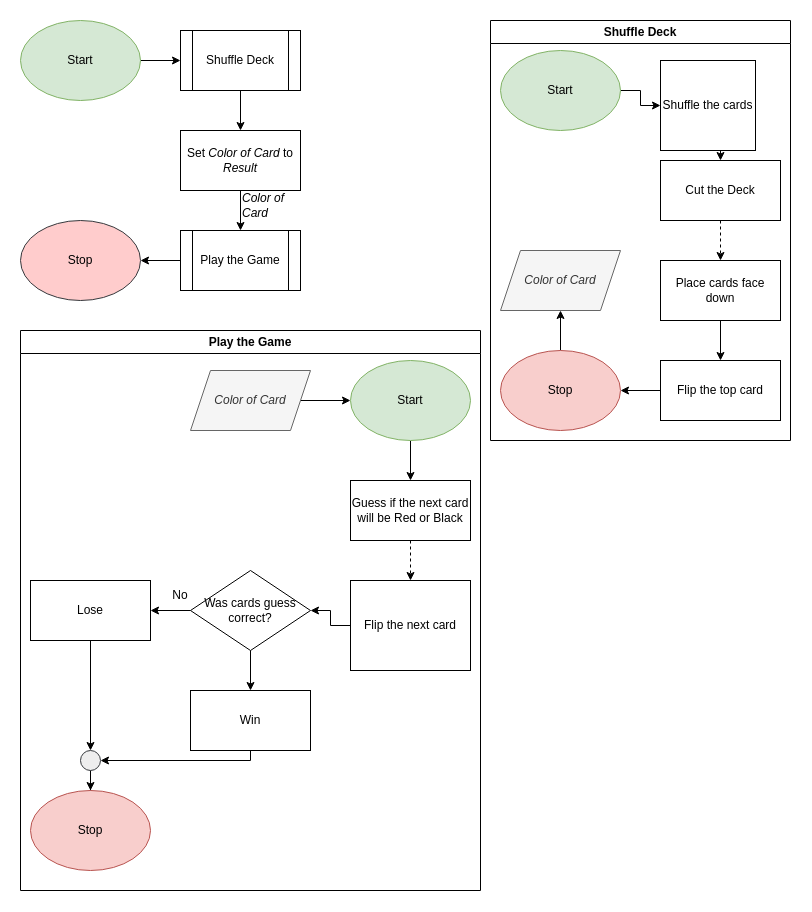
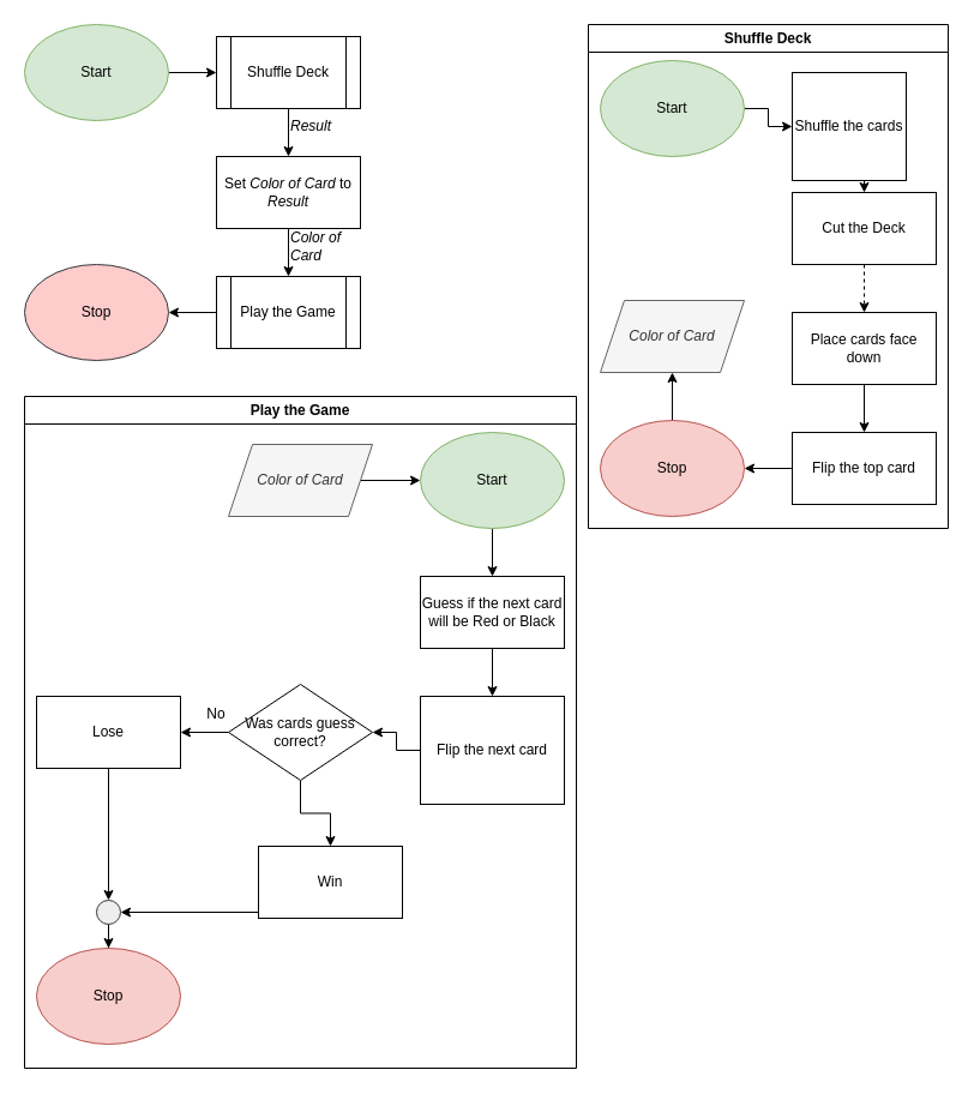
+ <mxCell id="48" value="&lt;i&gt;Result&lt;/i&gt;" style="text;html=1;strokeColor=none;fillColor=none;align=left;verticalAlign=middle;whiteSpace=wrap;rounded=0;" vertex="1" parent="1"><mxGeometry x="240" y="90" width="60" height="30" as="geometry" /></mxCell>
- <mxCell id="29" value="" style="edgeStyle=orthogonalEdgeStyle;rounded=0;orthogonalLoop=1;jettySize=auto;html=1;dashed=1;" edge="1" parent="20" source="30" target="43"><mxGeometry relative="1" as="geometry" /></mxCell>
+ <mxCell id="29" value="" style="edgeStyle=orthogonalEdgeStyle;rounded=0;orthogonalLoop=1;jettySize=auto;html=1;" edge="1" parent="20" source="30" target="43"><mxGeometry relative="1" as="geometry" /></mxCell>
- <mxCell id="33" value="Win" style="rounded=0;whiteSpace=wrap;html=1;" vertex="1" parent="20"><mxGeometry x="170" y="360" width="120" height="60" as="geometry" /></mxCell>
+ <mxCell id="33" value="Win" style="rounded=0;whiteSpace=wrap;html=1;" vertex="1" parent="20"><mxGeometry x="195" y="375" width="120" height="60" as="geometry" /></mxCell>
